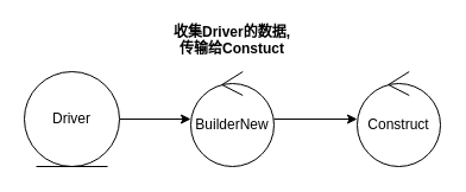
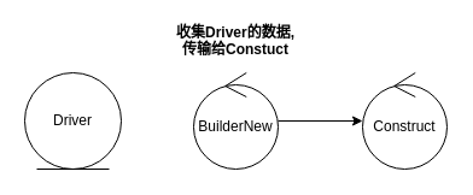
- <mxCell id="2" style="edgeStyle=none;html=1;" parent="1" source="3" target="5" edge="1"><mxGeometry relative="1" as="geometry" /></mxCell>
